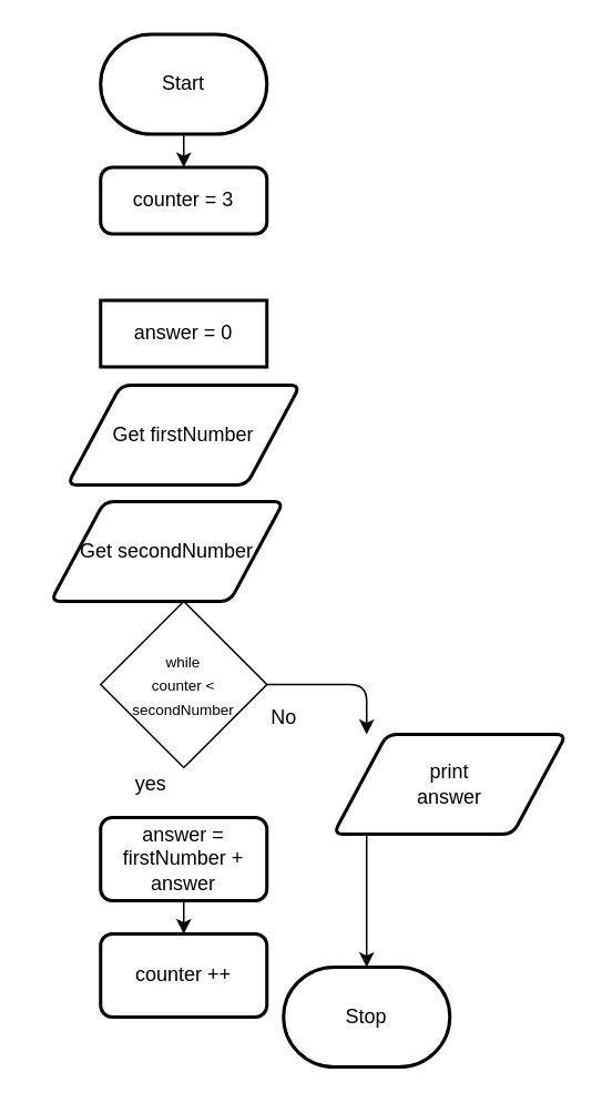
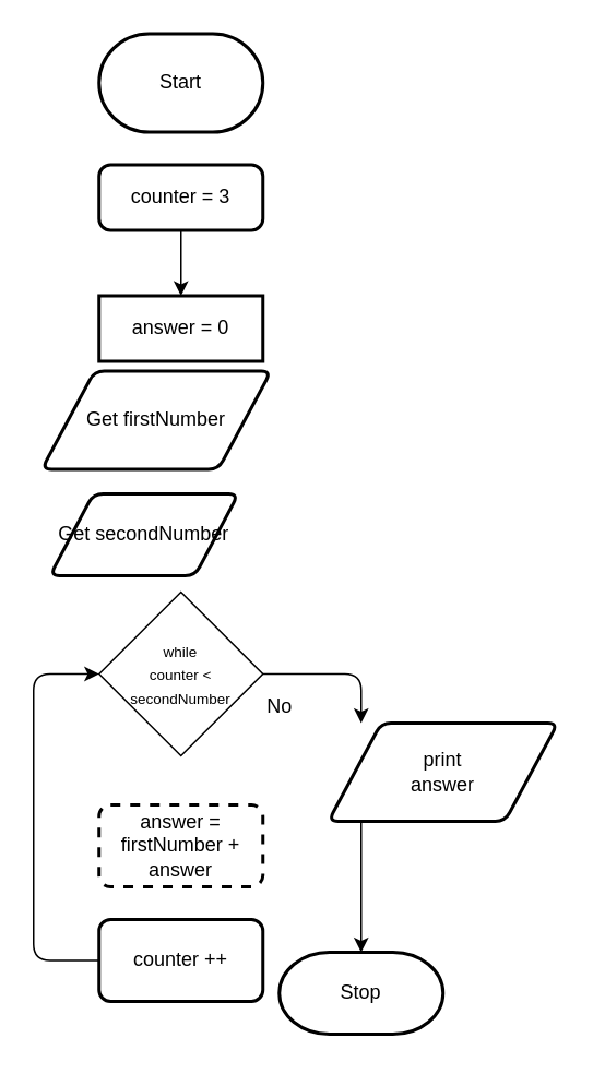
- <mxCell id="2" style="edgeStyle=none;html=1;entryX=0.5;entryY=0;entryDx=0;entryDy=0;" parent="1" source="3" target="11" edge="1"><mxGeometry relative="1" as="geometry"><mxPoint x="110" y="20" as="targetPoint" /></mxGeometry></mxCell>
+ <mxCell id="10" style="edgeStyle=none;html=1;" edge="1" parent="1" source="11" target="12"><mxGeometry relative="1" as="geometry" /></mxCell>
- <mxCell id="15" value="Get firstNumber" style="shape=parallelogram;html=1;strokeWidth=2;perimeter=parallelogramPerimeter;whiteSpace=wrap;rounded=1;arcSize=12;size=0.23;" vertex="1" parent="1"><mxGeometry x="40" y="231" width="140" height="60" as="geometry" /></mxCell>
+ <mxCell id="15" value="Get firstNumber" style="shape=parallelogram;html=1;strokeWidth=2;perimeter=parallelogramPerimeter;whiteSpace=wrap;rounded=1;arcSize=12;size=0.23;" vertex="1" parent="1"><mxGeometry x="25" y="226" width="140" height="60" as="geometry" /></mxCell>
- <mxCell id="16" value="Get secondNumber" style="shape=parallelogram;html=1;strokeWidth=2;perimeter=parallelogramPerimeter;whiteSpace=wrap;rounded=1;arcSize=12;size=0.23;" vertex="1" parent="1"><mxGeometry x="30" y="301" width="140" height="60" as="geometry" /></mxCell>
+ <mxCell id="16" value="Get secondNumber" style="shape=parallelogram;html=1;strokeWidth=2;perimeter=parallelogramPerimeter;whiteSpace=wrap;rounded=1;arcSize=12;size=0.23;" vertex="1" parent="1"><mxGeometry x="30" y="301" width="115" height="50" as="geometry" /></mxCell>
- <mxCell id="17" value="yes" style="text;html=1;align=center;verticalAlign=middle;resizable=0;points=[];autosize=1;strokeColor=none;fillColor=none;" vertex="1" parent="1"><mxGeometry x="75" y="461" width="30" height="20" as="geometry" /></mxCell>
+ <mxCell id="13" style="edgeStyle=none;html=1;entryX=0;entryY=0.5;entryDx=0;entryDy=0;" edge="1" parent="1" source="14" target="6"><mxGeometry relative="1" as="geometry"><Array as="points"><mxPoint x="20" y="586" /><mxPoint x="20" y="411" /></Array></mxGeometry></mxCell>
- <mxCell id="8" value="answer = firstNumber +&lt;br&gt;answer" style="rounded=1;whiteSpace=wrap;html=1;absoluteArcSize=1;arcSize=14;strokeWidth=2;" parent="1" vertex="1"><mxGeometry x="60" y="491" width="100" height="50" as="geometry" /></mxCell>
+ <mxCell id="8" value="answer = firstNumber +&lt;br&gt;answer" style="rounded=1;whiteSpace=wrap;html=1;absoluteArcSize=1;arcSize=14;strokeWidth=2;dashed=1;" parent="1" vertex="1"><mxGeometry x="60" y="491" width="100" height="50" as="geometry" /></mxCell>
- <mxCell id="7" style="edgeStyle=none;html=1;entryX=0.5;entryY=0;entryDx=0;entryDy=0;" edge="1" parent="1" source="8" target="14"><mxGeometry relative="1" as="geometry" /></mxCell>
- <mxCell id="4" value="Stop" style="strokeWidth=2;html=1;shape=mxgraph.flowchart.terminator;whiteSpace=wrap;" parent="1" vertex="1"><mxGeometry x="170" y="581" width="100" height="60" as="geometry" /></mxCell>
+ <mxCell id="4" value="Stop" style="strokeWidth=2;html=1;shape=mxgraph.flowchart.terminator;whiteSpace=wrap;" parent="1" vertex="1"><mxGeometry x="170" y="581" width="100" height="50" as="geometry" /></mxCell>
